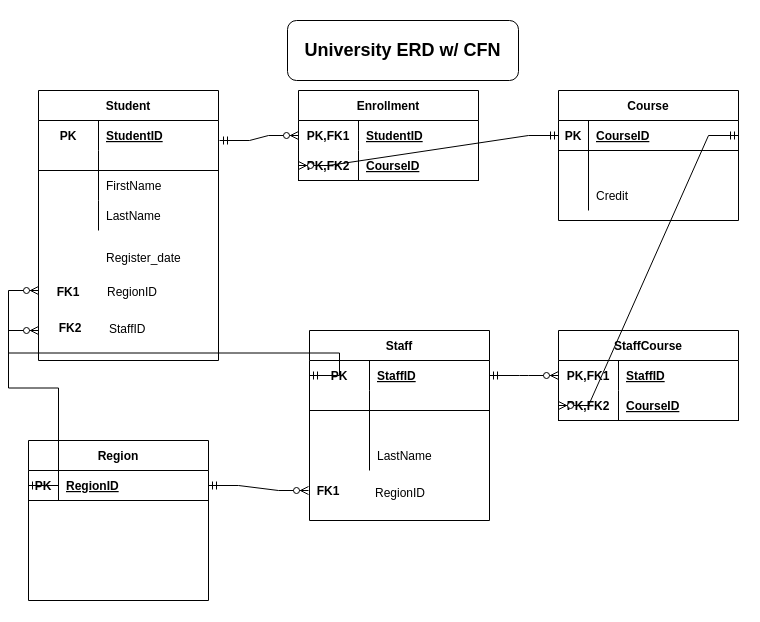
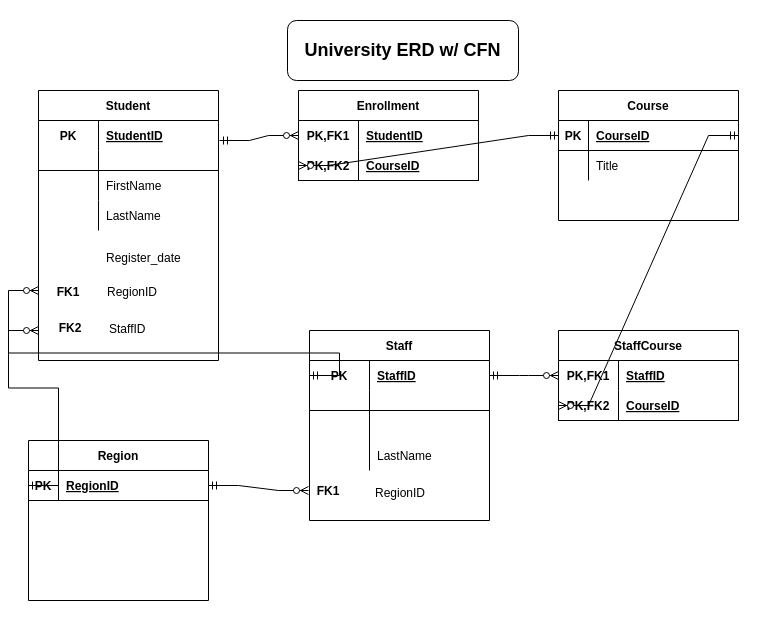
+ <mxCell id="8" value="Title" style="shape=partialRectangle;connectable=0;fillColor=none;top=0;left=0;bottom=0;right=0;align=left;spacingLeft=6;overflow=hidden;" parent="6" vertex="1"><mxGeometry x="30" width="150" height="30" as="geometry"><mxRectangle width="150" height="30" as="alternateBounds" /></mxGeometry></mxCell>
- <mxCell id="11" value="Credit" style="shape=partialRectangle;connectable=0;fillColor=none;top=0;left=0;bottom=0;right=0;align=left;spacingLeft=6;overflow=hidden;" parent="9" vertex="1"><mxGeometry x="30" width="150" height="30" as="geometry"><mxRectangle width="150" height="30" as="alternateBounds" /></mxGeometry></mxCell>
